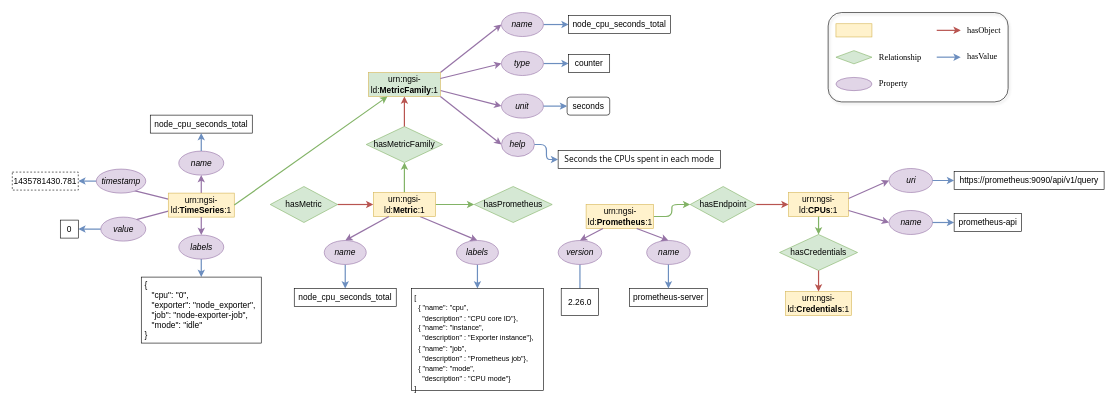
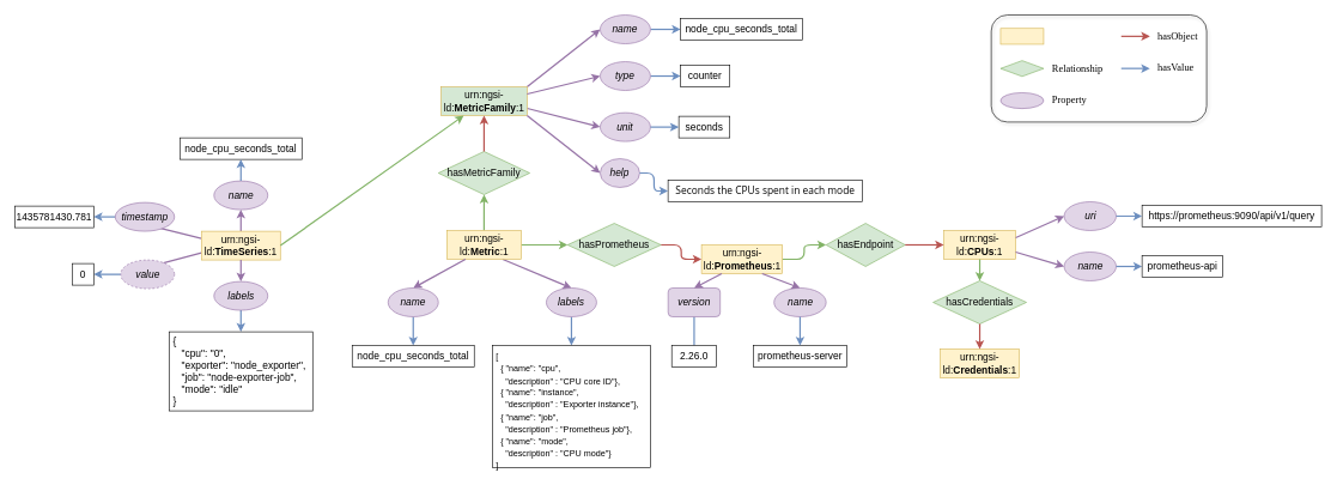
- <mxCell id="44" value="seconds" style="html=1;align=center;fontSize=14;whiteSpace=wrap;rounded=1;" parent="1" vertex="1"><mxGeometry x="944.87" y="161" width="71" height="30" as="geometry" /></mxCell>
+ <mxCell id="44" value="seconds" style="html=1;align=center;fontSize=14;whiteSpace=wrap;" parent="1" vertex="1"><mxGeometry x="944.87" y="161" width="71" height="30" as="geometry" /></mxCell>
- <mxCell id="85" value="&lt;span style=&quot;text-align: left&quot;&gt;1435781430.781&lt;/span&gt;" style="whiteSpace=wrap;html=1;align=center;fontSize=14;dashed=1;" parent="1" vertex="1"><mxGeometry x="20" y="286" width="110" height="30" as="geometry" /></mxCell>
+ <mxCell id="85" value="&lt;span style=&quot;text-align: left&quot;&gt;1435781430.781&lt;/span&gt;" style="whiteSpace=wrap;html=1;align=center;fontSize=14;" parent="1" vertex="1"><mxGeometry x="20" y="286" width="110" height="30" as="geometry" /></mxCell>
- <mxCell id="88" value="hasMetric" style="shape=rhombus;perimeter=rhombusPerimeter;whiteSpace=wrap;html=1;align=center;fillColor=#d5e8d4;strokeColor=#82b366;fontSize=14;" parent="1" vertex="1"><mxGeometry x="450" y="310" width="112.25" height="60" as="geometry" /></mxCell>
- <mxCell id="60" style="edgeStyle=none;rounded=1;orthogonalLoop=1;jettySize=auto;html=1;strokeColor=#b85450;strokeWidth=2;fillColor=#f8cecc;entryX=0;entryY=0.5;entryDx=0;entryDy=0;" parent="1" source="88" target="61" edge="1"><mxGeometry relative="1" as="geometry" /></mxCell>
+ <mxCell id="24" value="" style="edgeStyle=orthogonalEdgeStyle;rounded=1;orthogonalLoop=1;jettySize=auto;html=1;strokeColor=#b85450;strokeWidth=2;fillColor=#f8cecc;exitX=1;exitY=0.5;exitDx=0;exitDy=0;entryX=0;entryY=0.5;entryDx=0;entryDy=0;" parent="1" source="62" target="22" edge="1"><mxGeometry relative="1" as="geometry"><mxPoint x="1037.75" y="270" as="sourcePoint" /></mxGeometry></mxCell>
- <mxCell id="82" value="value" style="ellipse;whiteSpace=wrap;html=1;align=center;fillColor=#e1d5e7;strokeColor=#9673a6;fontStyle=2;fontSize=14;" parent="1" vertex="1"><mxGeometry x="167.5" y="361" width="75" height="40" as="geometry" /></mxCell>
+ <mxCell id="82" value="value" style="ellipse;whiteSpace=wrap;html=1;align=center;fillColor=#e1d5e7;strokeColor=#9673a6;fontStyle=2;fontSize=14;dashed=1;" parent="1" vertex="1"><mxGeometry x="167.5" y="361" width="75" height="40" as="geometry" /></mxCell>
- <mxCell id="27" value="version" style="ellipse;whiteSpace=wrap;html=1;align=center;fillColor=#e1d5e7;strokeColor=#9673a6;fontStyle=2;fontSize=14;" parent="1" vertex="1"><mxGeometry x="930" y="400" width="72.5" height="40" as="geometry" /></mxCell>
+ <mxCell id="27" value="version" style="whiteSpace=wrap;html=1;align=center;fillColor=#e1d5e7;strokeColor=#9673a6;fontStyle=2;fontSize=14;rounded=1;" parent="1" vertex="1"><mxGeometry x="930" y="400" width="72.5" height="40" as="geometry" /></mxCell>
- <mxCell id="28" value="2.26.0" style="html=1;align=center;fontSize=14;whiteSpace=wrap;" parent="1" vertex="1"><mxGeometry x="935" y="480" width="62.5" height="45" as="geometry" /></mxCell>
+ <mxCell id="28" value="2.26.0" style="html=1;align=center;fontSize=14;whiteSpace=wrap;" parent="1" vertex="1"><mxGeometry x="935" y="480" width="62.5" height="30" as="geometry" /></mxCell>
